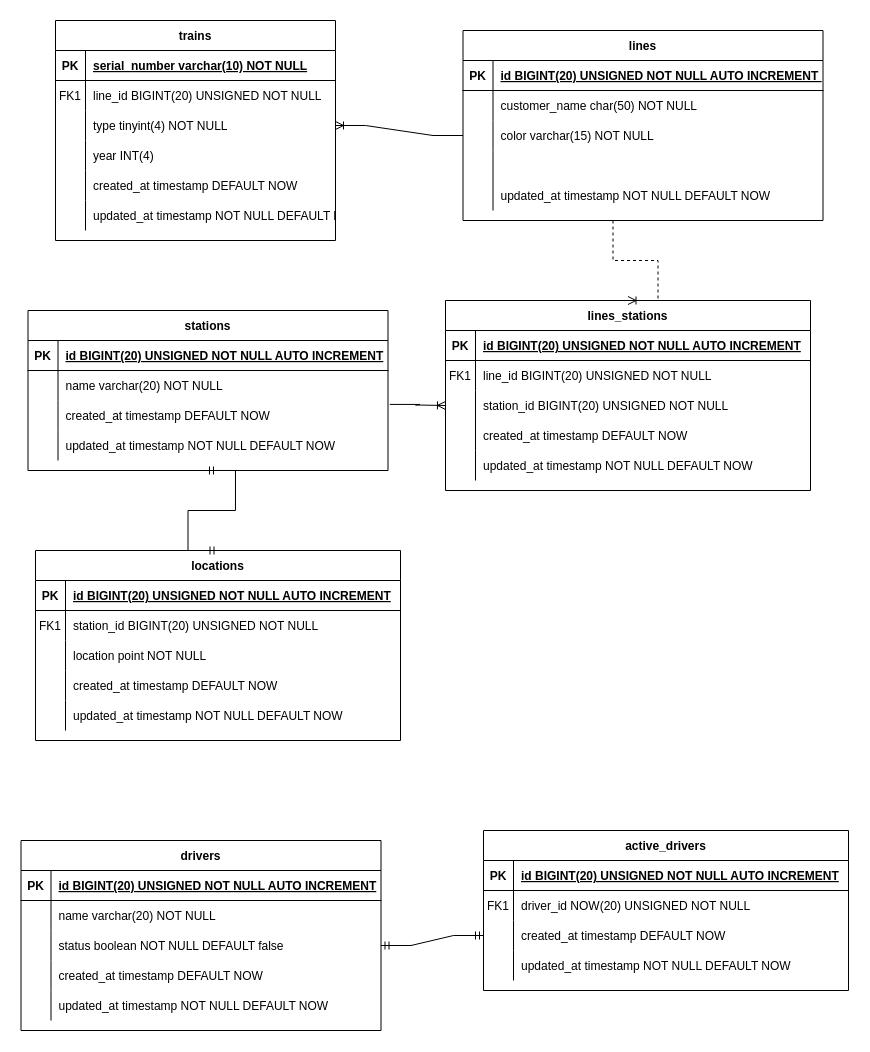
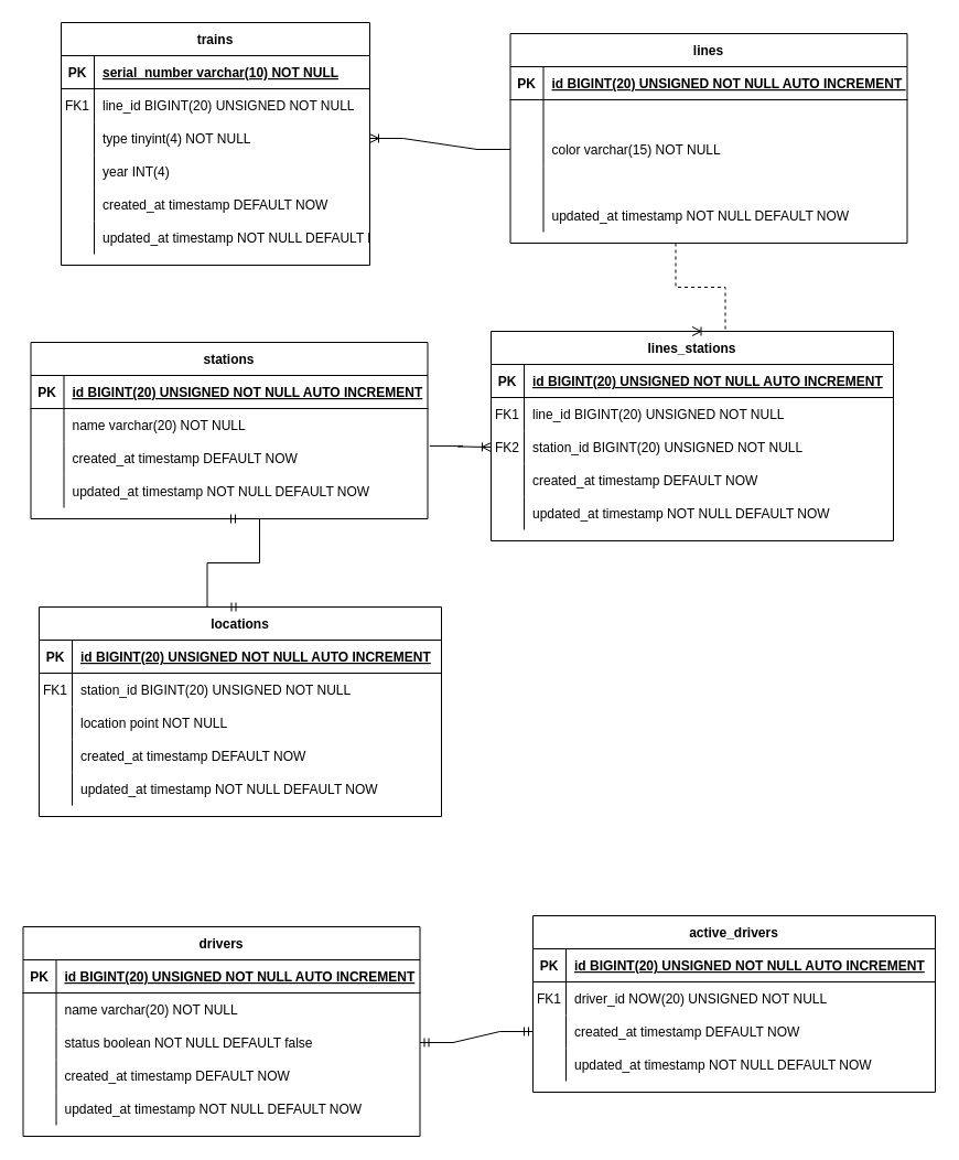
- <mxCell id="8" value="customer_name char(50) NOT NULL" style="shape=partialRectangle;overflow=hidden;connectable=0;fillColor=none;top=0;left=0;bottom=0;right=0;align=left;spacingLeft=6;" vertex="1" parent="6"><mxGeometry x="30" width="330" height="30" as="geometry"><mxRectangle width="330" height="30" as="alternateBounds" /></mxGeometry></mxCell>
+ <mxCell id="57" value="FK2" style="shape=partialRectangle;overflow=hidden;connectable=0;fillColor=none;top=0;left=0;bottom=0;right=0;" vertex="1" parent="56"><mxGeometry width="30" height="30" as="geometry"><mxRectangle width="30" height="30" as="alternateBounds" /></mxGeometry></mxCell>
